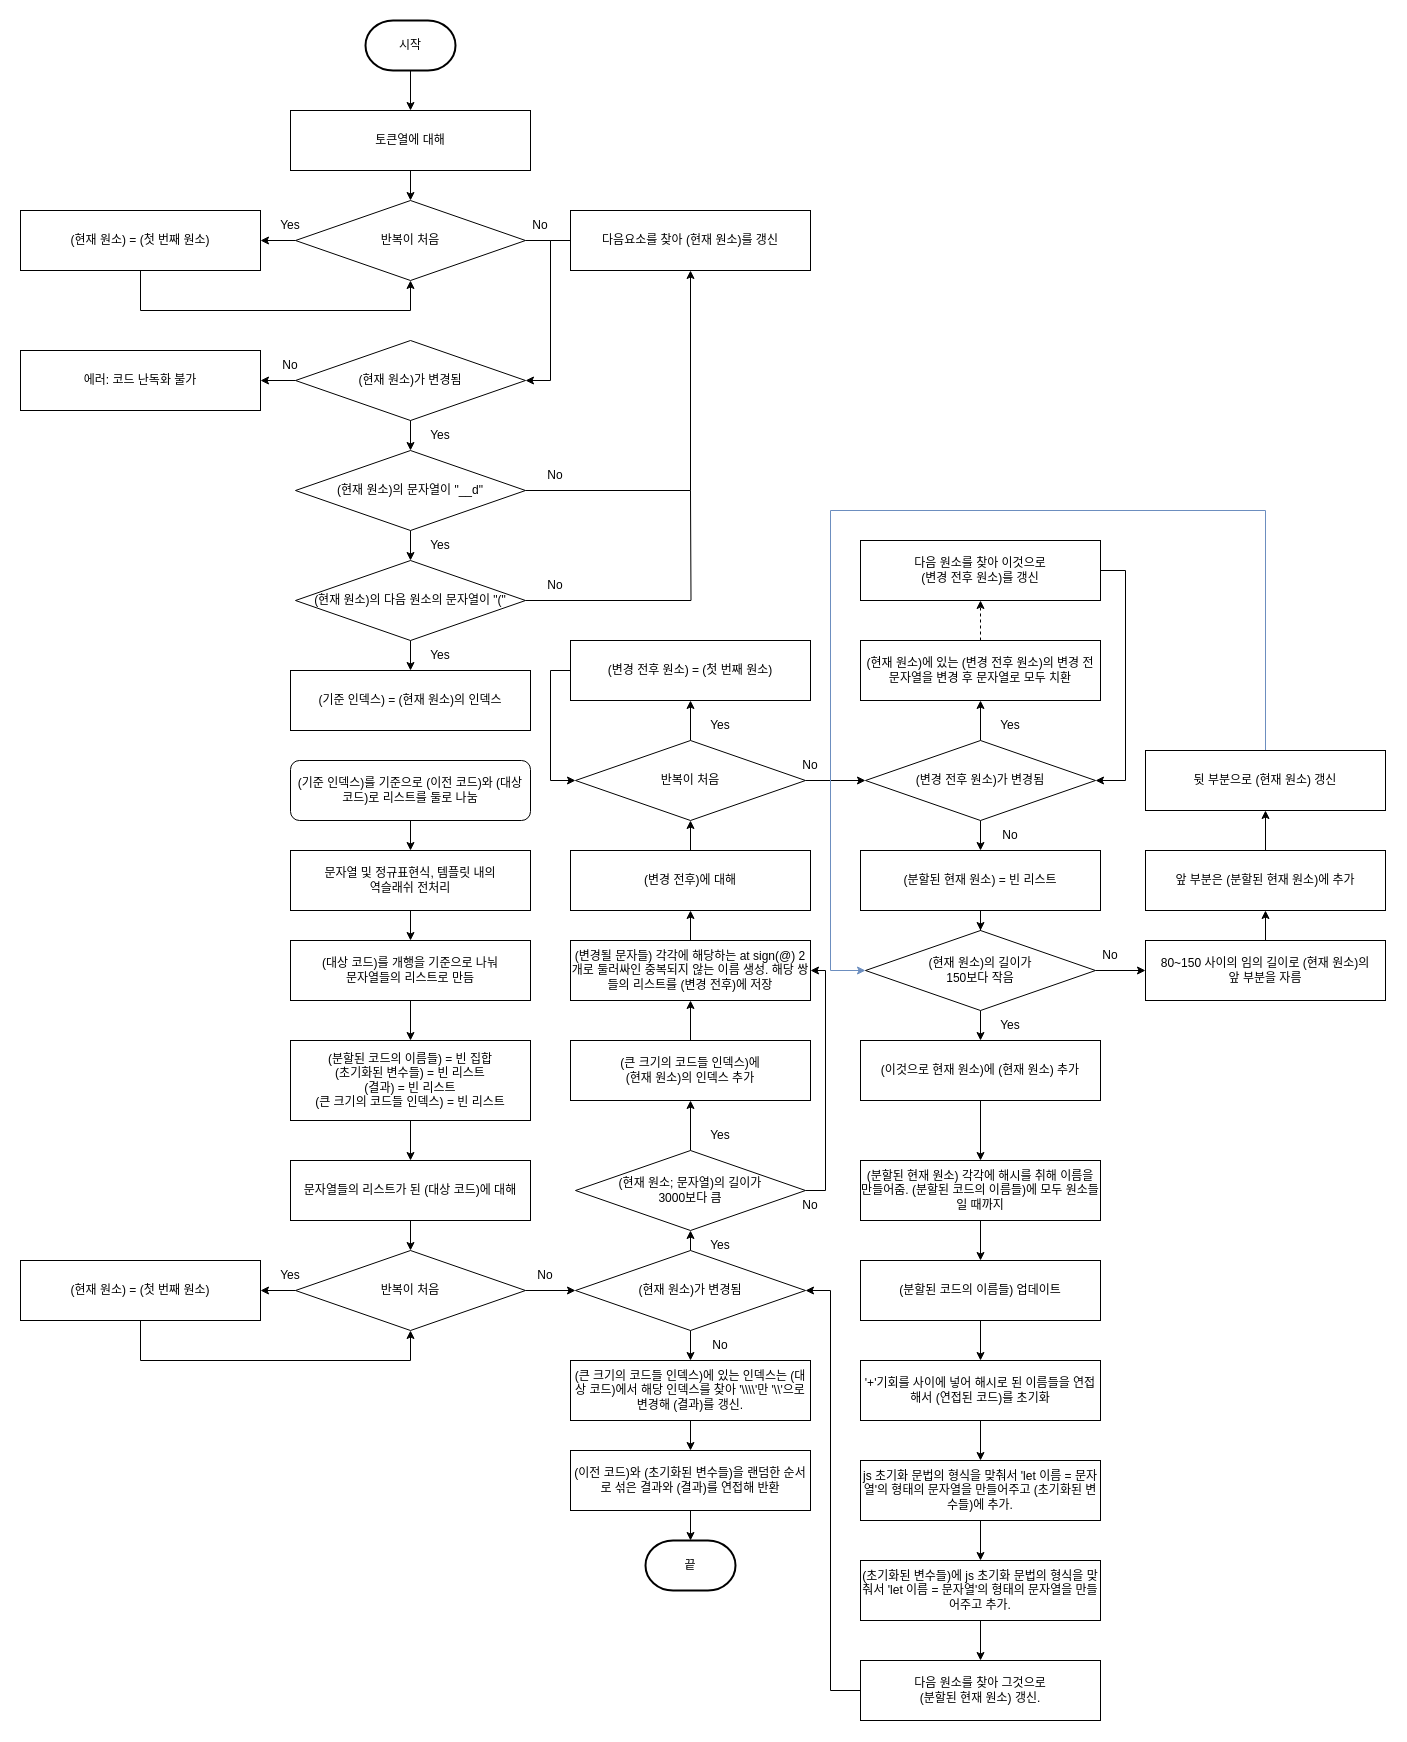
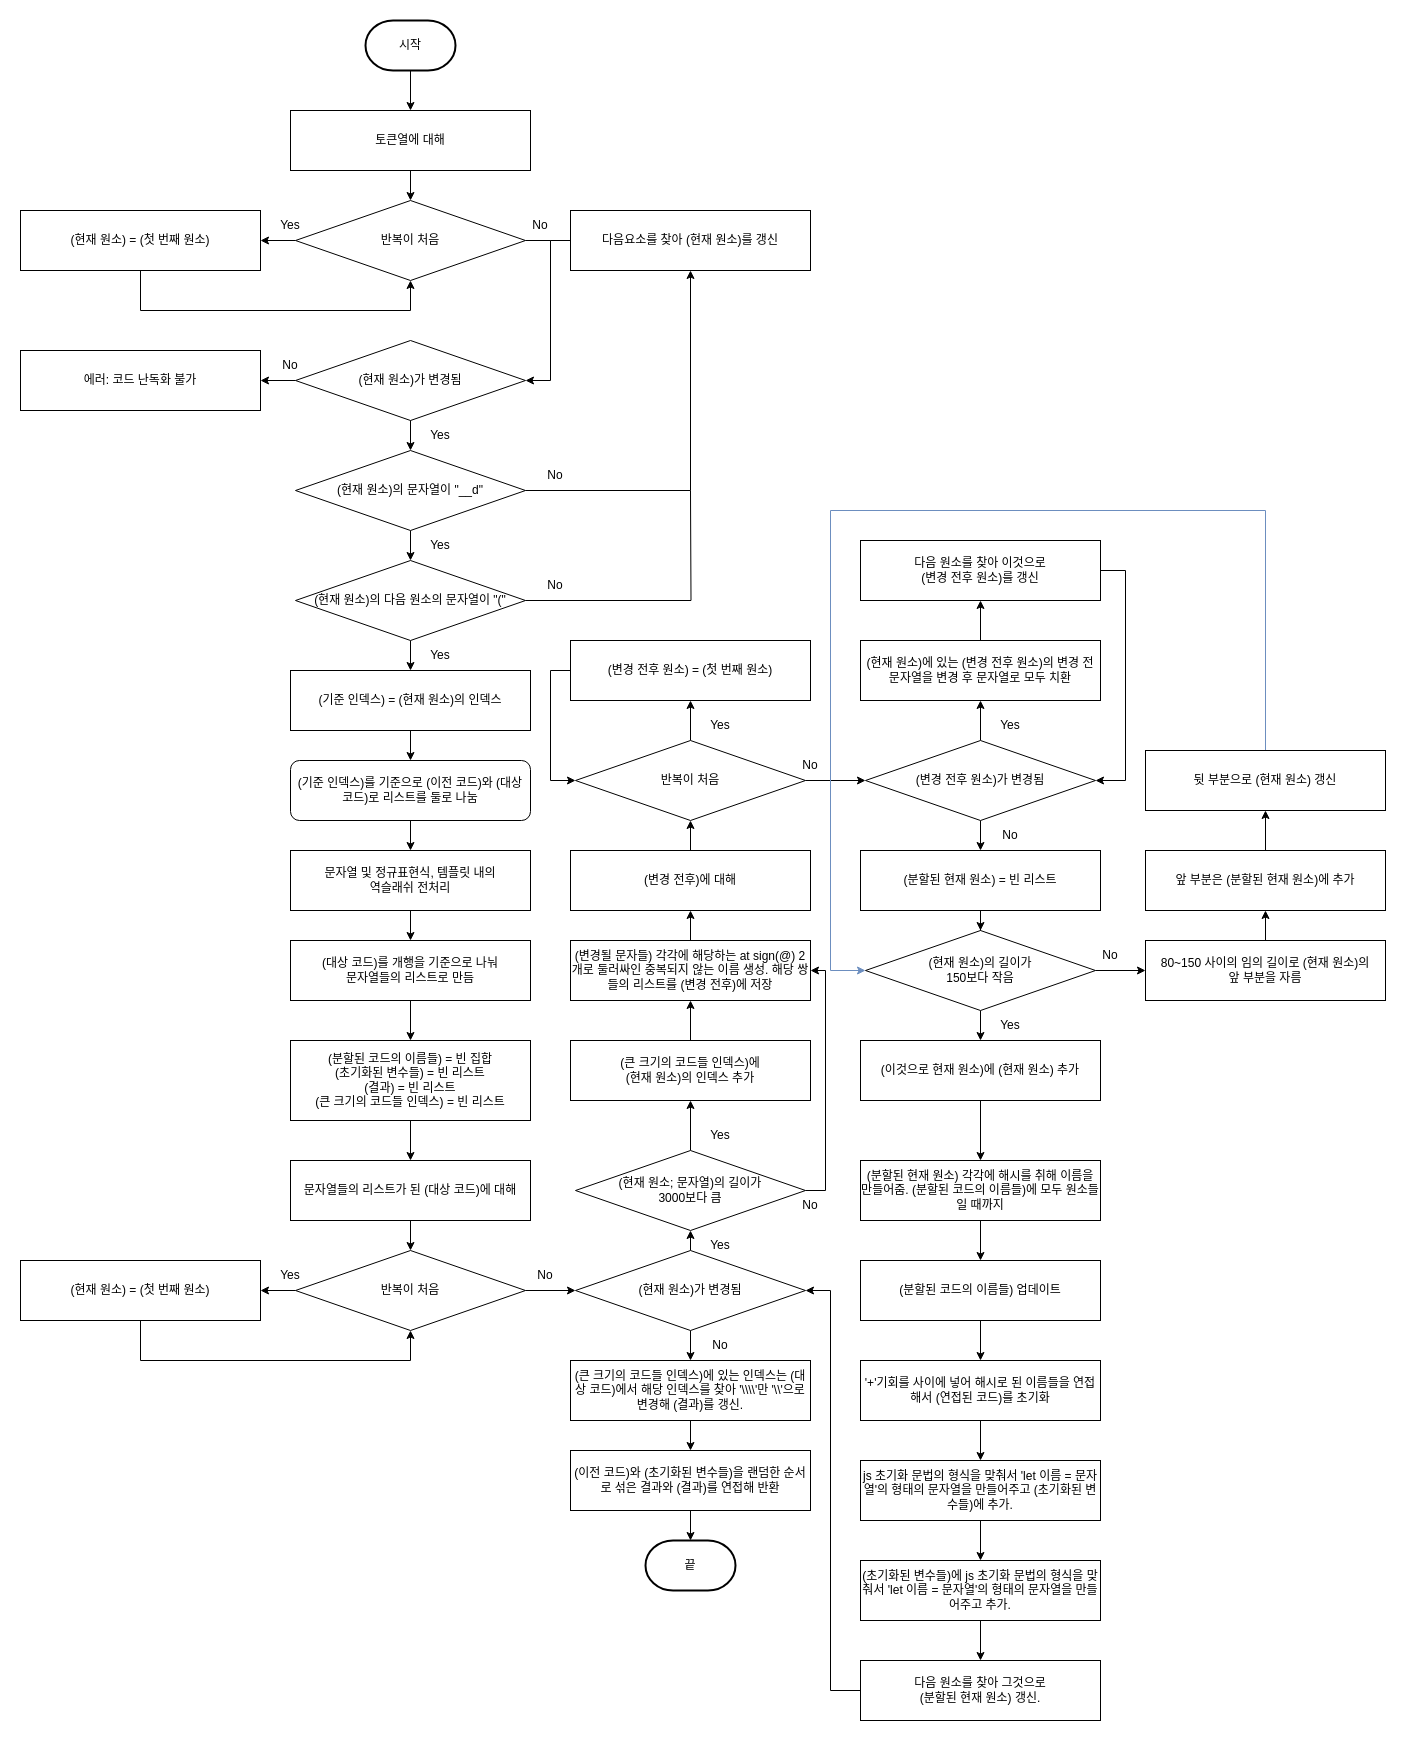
- <mxCell id="60" style="edgeStyle=orthogonalEdgeStyle;rounded=0;orthogonalLoop=1;jettySize=auto;html=1;exitX=0.5;exitY=0;exitDx=0;exitDy=0;dashed=1;" parent="1" source="61" target="63" edge="1"><mxGeometry relative="1" as="geometry" /></mxCell>
+ <mxCell id="60" style="edgeStyle=orthogonalEdgeStyle;rounded=0;orthogonalLoop=1;jettySize=auto;html=1;exitX=0.5;exitY=0;exitDx=0;exitDy=0;" parent="1" source="61" target="63" edge="1"><mxGeometry relative="1" as="geometry" /></mxCell>
+ <mxCell id="17" style="edgeStyle=orthogonalEdgeStyle;rounded=0;orthogonalLoop=1;jettySize=auto;html=1;exitX=0.5;exitY=1;exitDx=0;exitDy=0;entryX=0.5;entryY=0;entryDx=0;entryDy=0;" parent="1" source="18" target="26" edge="1"><mxGeometry relative="1" as="geometry" /></mxCell>
